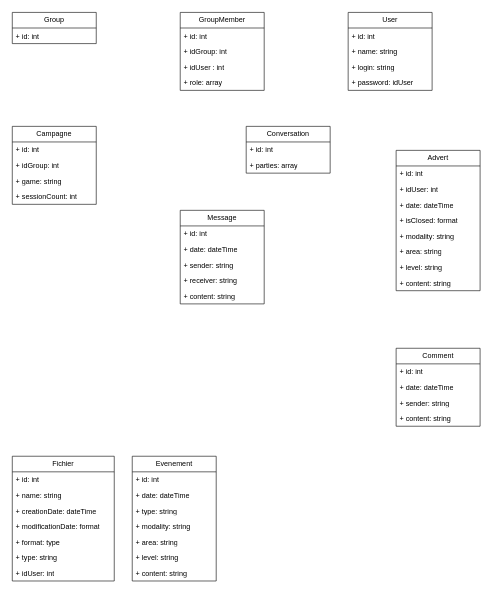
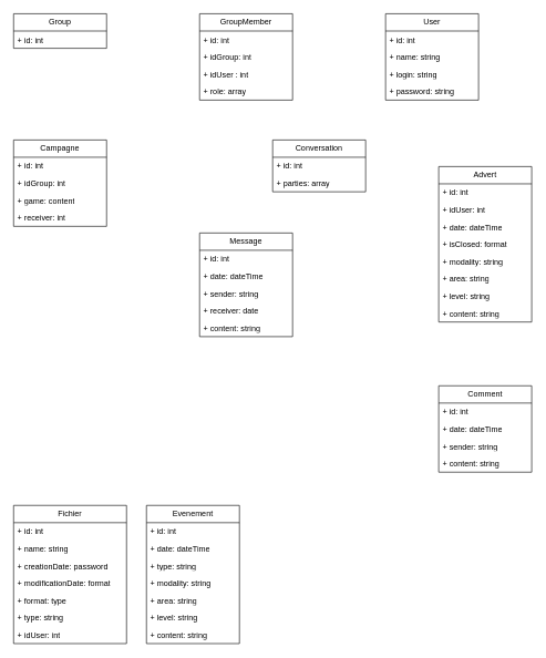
- <mxCell id="6" value="+ password: idUser" style="text;strokeColor=none;fillColor=none;align=left;verticalAlign=top;spacingLeft=4;spacingRight=4;overflow=hidden;rotatable=0;points=[[0,0.5],[1,0.5]];portConstraint=eastwest;whiteSpace=wrap;html=1;" vertex="1" parent="2"><mxGeometry y="104" width="140" height="26" as="geometry" /></mxCell>
+ <mxCell id="6" value="+ password: string" style="text;strokeColor=none;fillColor=none;align=left;verticalAlign=top;spacingLeft=4;spacingRight=4;overflow=hidden;rotatable=0;points=[[0,0.5],[1,0.5]];portConstraint=eastwest;whiteSpace=wrap;html=1;" vertex="1" parent="2"><mxGeometry y="104" width="140" height="26" as="geometry" /></mxCell>
- <mxCell id="35" value="+ game: string" style="text;strokeColor=none;fillColor=none;align=left;verticalAlign=top;spacingLeft=4;spacingRight=4;overflow=hidden;rotatable=0;points=[[0,0.5],[1,0.5]];portConstraint=eastwest;whiteSpace=wrap;html=1;" vertex="1" parent="32"><mxGeometry y="78" width="140" height="26" as="geometry" /></mxCell>
+ <mxCell id="35" value="+ game: content" style="text;strokeColor=none;fillColor=none;align=left;verticalAlign=top;spacingLeft=4;spacingRight=4;overflow=hidden;rotatable=0;points=[[0,0.5],[1,0.5]];portConstraint=eastwest;whiteSpace=wrap;html=1;" vertex="1" parent="32"><mxGeometry y="78" width="140" height="26" as="geometry" /></mxCell>
- <mxCell id="36" value="+ sessionCount: int" style="text;strokeColor=none;fillColor=none;align=left;verticalAlign=top;spacingLeft=4;spacingRight=4;overflow=hidden;rotatable=0;points=[[0,0.5],[1,0.5]];portConstraint=eastwest;whiteSpace=wrap;html=1;" vertex="1" parent="32"><mxGeometry y="104" width="140" height="26" as="geometry" /></mxCell>
+ <mxCell id="36" value="+ receiver: int" style="text;strokeColor=none;fillColor=none;align=left;verticalAlign=top;spacingLeft=4;spacingRight=4;overflow=hidden;rotatable=0;points=[[0,0.5],[1,0.5]];portConstraint=eastwest;whiteSpace=wrap;html=1;" vertex="1" parent="32"><mxGeometry y="104" width="140" height="26" as="geometry" /></mxCell>
- <mxCell id="30" value="+ receiver: string" style="text;strokeColor=none;fillColor=none;align=left;verticalAlign=top;spacingLeft=4;spacingRight=4;overflow=hidden;rotatable=0;points=[[0,0.5],[1,0.5]];portConstraint=eastwest;whiteSpace=wrap;html=1;" vertex="1" parent="26"><mxGeometry y="104" width="140" height="26" as="geometry" /></mxCell>
+ <mxCell id="30" value="+ receiver: date" style="text;strokeColor=none;fillColor=none;align=left;verticalAlign=top;spacingLeft=4;spacingRight=4;overflow=hidden;rotatable=0;points=[[0,0.5],[1,0.5]];portConstraint=eastwest;whiteSpace=wrap;html=1;" vertex="1" parent="26"><mxGeometry y="104" width="140" height="26" as="geometry" /></mxCell>
- <mxCell id="45" value="+ creationDate: dateTime" style="text;strokeColor=none;fillColor=none;align=left;verticalAlign=top;spacingLeft=4;spacingRight=4;overflow=hidden;rotatable=0;points=[[0,0.5],[1,0.5]];portConstraint=eastwest;whiteSpace=wrap;html=1;" vertex="1" parent="42"><mxGeometry y="78" width="170" height="26" as="geometry" /></mxCell>
+ <mxCell id="45" value="+ creationDate: password" style="text;strokeColor=none;fillColor=none;align=left;verticalAlign=top;spacingLeft=4;spacingRight=4;overflow=hidden;rotatable=0;points=[[0,0.5],[1,0.5]];portConstraint=eastwest;whiteSpace=wrap;html=1;" vertex="1" parent="42"><mxGeometry y="78" width="170" height="26" as="geometry" /></mxCell>
